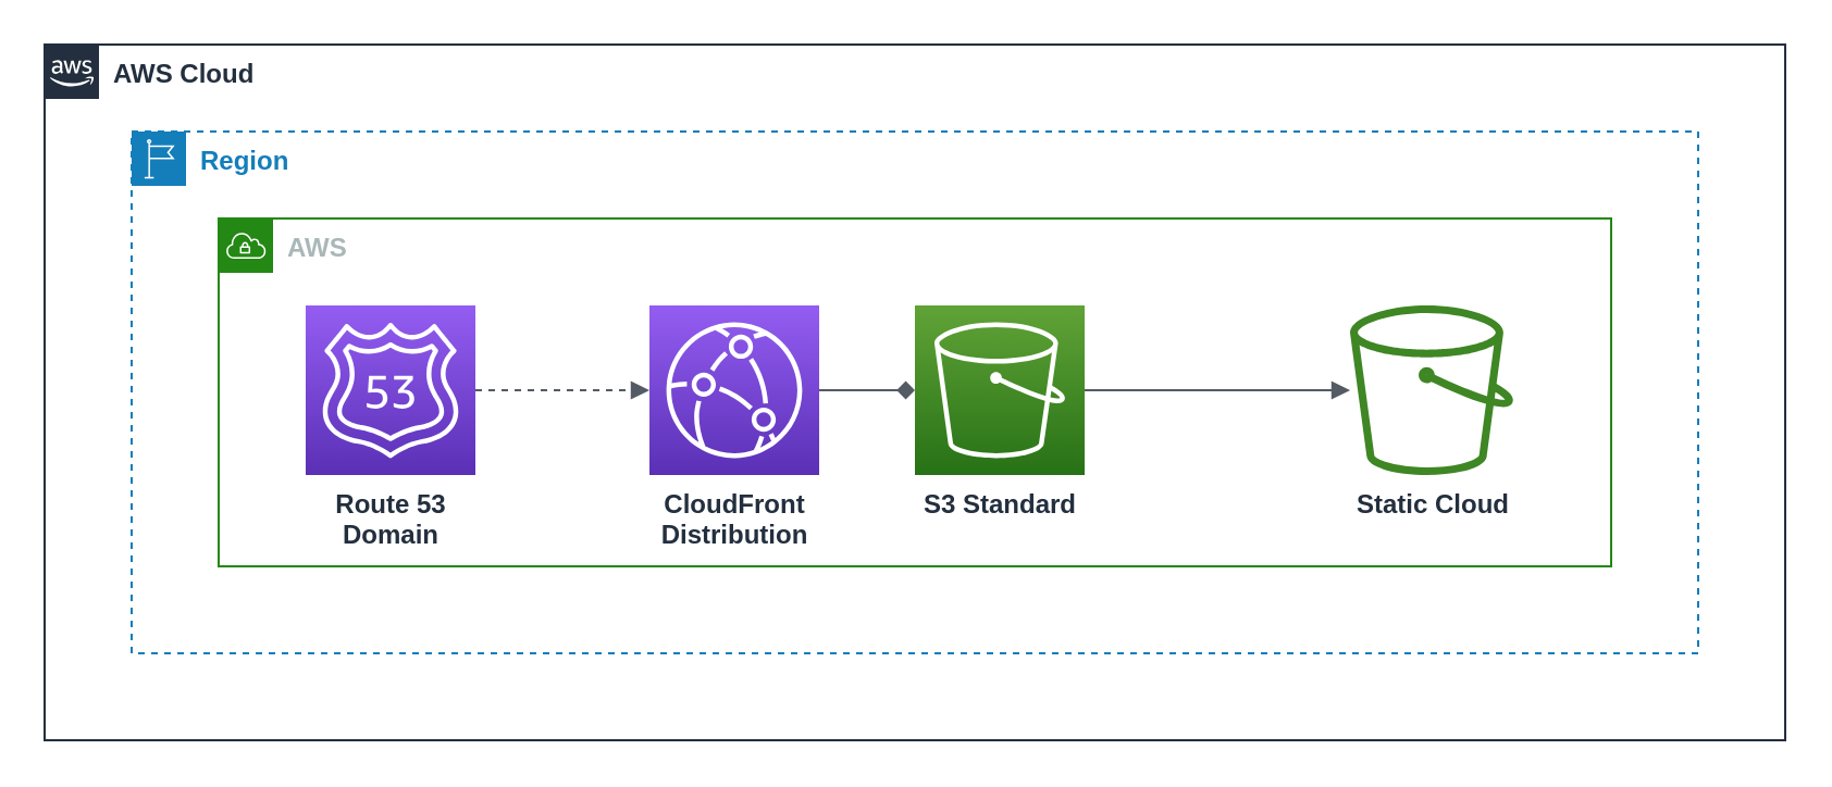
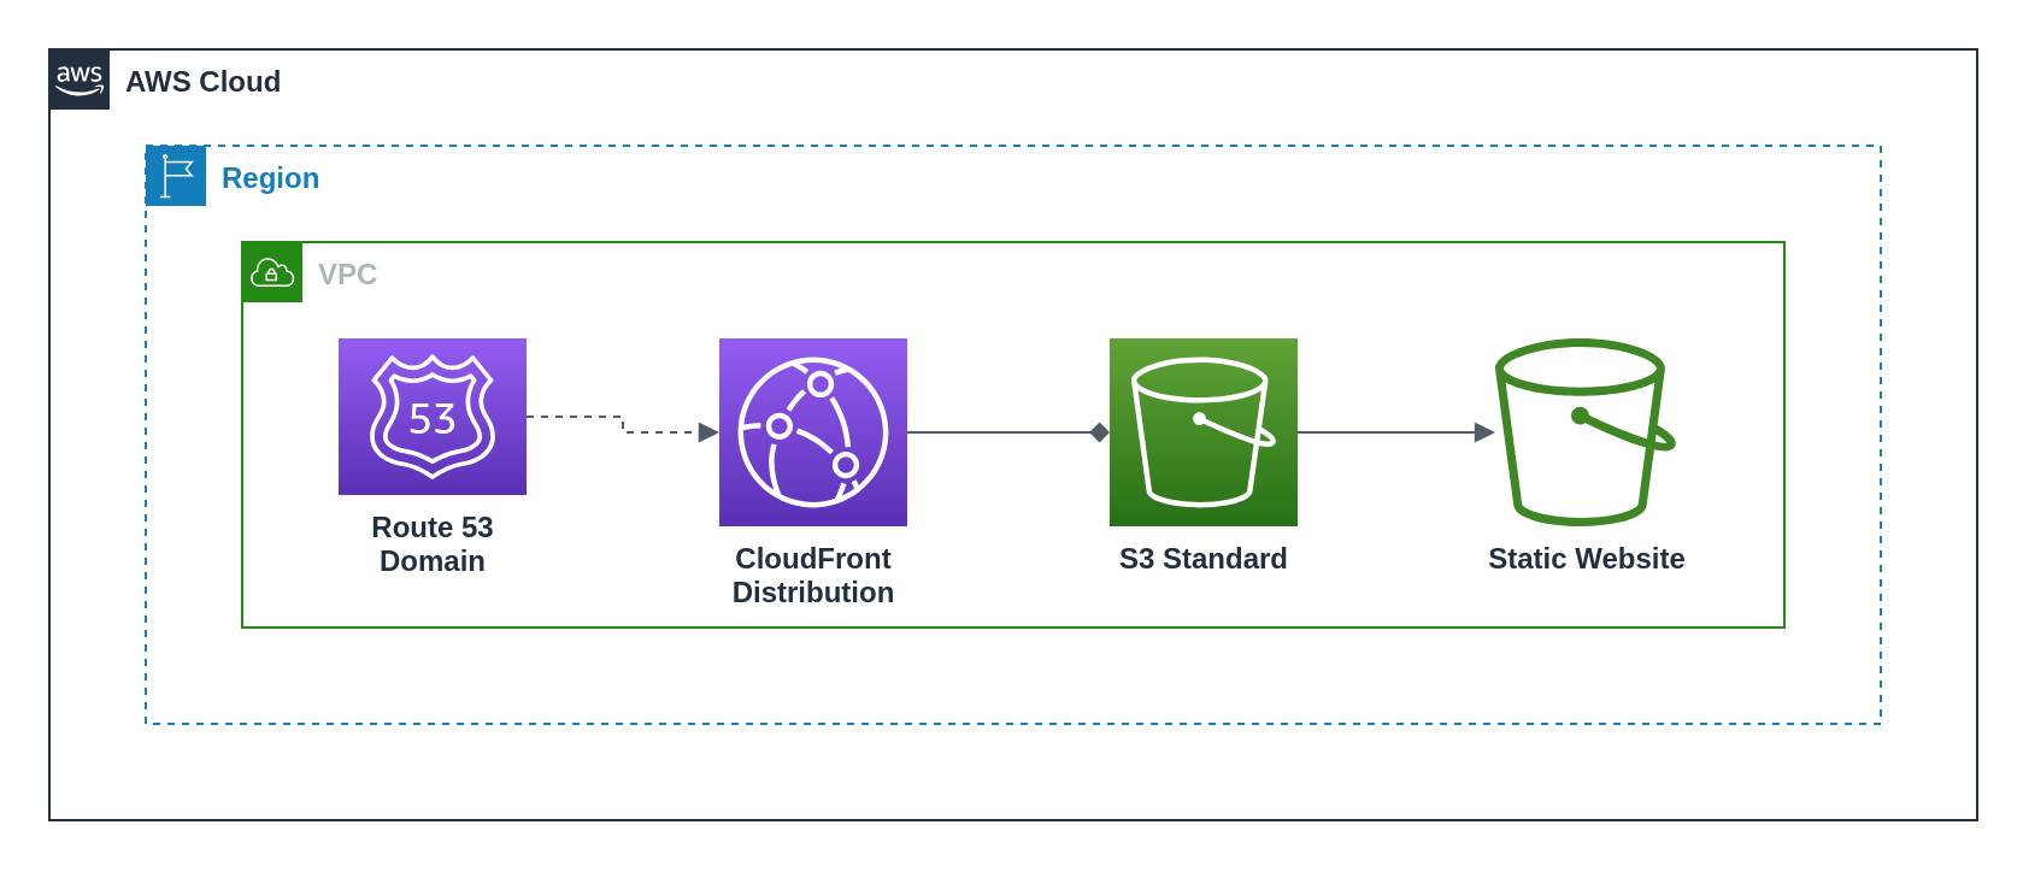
- <mxCell id="4" value="AWS" style="points=[[0,0],[0.25,0],[0.5,0],[0.75,0],[1,0],[1,0.25],[1,0.5],[1,0.75],[1,1],[0.75,1],[0.5,1],[0.25,1],[0,1],[0,0.75],[0,0.5],[0,0.25]];outlineConnect=0;gradientColor=none;html=1;whiteSpace=wrap;fontSize=12;fontStyle=1;container=1;pointerEvents=0;collapsible=0;recursiveResize=0;shape=mxgraph.aws4.group;grIcon=mxgraph.aws4.group_vpc;strokeColor=#248814;fillColor=none;verticalAlign=top;align=left;spacingLeft=30;fontColor=#AAB7B8;dashed=0;" vertex="1" parent="3"><mxGeometry x="40" y="40" width="640" height="160" as="geometry" /></mxCell>
+ <mxCell id="4" value="VPC" style="points=[[0,0],[0.25,0],[0.5,0],[0.75,0],[1,0],[1,0.25],[1,0.5],[1,0.75],[1,1],[0.75,1],[0.5,1],[0.25,1],[0,1],[0,0.75],[0,0.5],[0,0.25]];outlineConnect=0;gradientColor=none;html=1;whiteSpace=wrap;fontSize=12;fontStyle=1;container=1;pointerEvents=0;collapsible=0;recursiveResize=0;shape=mxgraph.aws4.group;grIcon=mxgraph.aws4.group_vpc;strokeColor=#248814;fillColor=none;verticalAlign=top;align=left;spacingLeft=30;fontColor=#AAB7B8;dashed=0;" vertex="1" parent="3"><mxGeometry x="40" y="40" width="640" height="160" as="geometry" /></mxCell>
- <mxCell id="6" value="Route 53&lt;br&gt;Domain" style="sketch=0;points=[[0,0,0],[0.25,0,0],[0.5,0,0],[0.75,0,0],[1,0,0],[0,1,0],[0.25,1,0],[0.5,1,0],[0.75,1,0],[1,1,0],[0,0.25,0],[0,0.5,0],[0,0.75,0],[1,0.25,0],[1,0.5,0],[1,0.75,0]];outlineConnect=0;fontColor=#232F3E;gradientColor=#945DF2;gradientDirection=north;fillColor=#5A30B5;strokeColor=#ffffff;dashed=0;verticalLabelPosition=bottom;verticalAlign=top;align=center;html=1;fontSize=12;fontStyle=1;aspect=fixed;shape=mxgraph.aws4.resourceIcon;resIcon=mxgraph.aws4.route_53;" vertex="1" parent="4"><mxGeometry x="40" y="40" width="78" height="78" as="geometry" /></mxCell>
+ <mxCell id="6" value="Route 53&lt;br&gt;Domain" style="sketch=0;points=[[0,0,0],[0.25,0,0],[0.5,0,0],[0.75,0,0],[1,0,0],[0,1,0],[0.25,1,0],[0.5,1,0],[0.75,1,0],[1,1,0],[0,0.25,0],[0,0.5,0],[0,0.75,0],[1,0.25,0],[1,0.5,0],[1,0.75,0]];outlineConnect=0;fontColor=#232F3E;gradientColor=#945DF2;gradientDirection=north;fillColor=#5A30B5;strokeColor=#ffffff;dashed=0;verticalLabelPosition=bottom;verticalAlign=top;align=center;html=1;fontSize=12;fontStyle=1;aspect=fixed;shape=mxgraph.aws4.resourceIcon;resIcon=mxgraph.aws4.route_53;" vertex="1" parent="4"><mxGeometry x="40" y="40" width="78" height="65" as="geometry" /></mxCell>
- <mxCell id="5" value="S3 Standard" style="sketch=0;points=[[0,0,0],[0.25,0,0],[0.5,0,0],[0.75,0,0],[1,0,0],[0,1,0],[0.25,1,0],[0.5,1,0],[0.75,1,0],[1,1,0],[0,0.25,0],[0,0.5,0],[0,0.75,0],[1,0.25,0],[1,0.5,0],[1,0.75,0]];outlineConnect=0;fontColor=#232F3E;gradientColor=#60A337;gradientDirection=north;fillColor=#277116;strokeColor=#ffffff;dashed=0;verticalLabelPosition=bottom;verticalAlign=top;align=center;html=1;fontSize=12;fontStyle=1;aspect=fixed;shape=mxgraph.aws4.resourceIcon;resIcon=mxgraph.aws4.s3;" vertex="1" parent="4"><mxGeometry x="320" y="40" width="78" height="78" as="geometry" /></mxCell>
+ <mxCell id="5" value="S3 Standard" style="sketch=0;points=[[0,0,0],[0.25,0,0],[0.5,0,0],[0.75,0,0],[1,0,0],[0,1,0],[0.25,1,0],[0.5,1,0],[0.75,1,0],[1,1,0],[0,0.25,0],[0,0.5,0],[0,0.75,0],[1,0.25,0],[1,0.5,0],[1,0.75,0]];outlineConnect=0;fontColor=#232F3E;gradientColor=#60A337;gradientDirection=north;fillColor=#277116;strokeColor=#ffffff;dashed=0;verticalLabelPosition=bottom;verticalAlign=top;align=center;html=1;fontSize=12;fontStyle=1;aspect=fixed;shape=mxgraph.aws4.resourceIcon;resIcon=mxgraph.aws4.s3;" vertex="1" parent="4"><mxGeometry x="360" y="40" width="78" height="78" as="geometry" /></mxCell>
- <mxCell id="10" value="Static Cloud" style="sketch=0;outlineConnect=0;fontColor=#232F3E;gradientColor=none;fillColor=#3F8624;strokeColor=none;dashed=0;verticalLabelPosition=bottom;verticalAlign=top;align=center;html=1;fontSize=12;fontStyle=1;aspect=fixed;pointerEvents=1;shape=mxgraph.aws4.bucket;" vertex="1" parent="2"><mxGeometry x="600" y="120" width="75" height="78" as="geometry" /></mxCell>
+ <mxCell id="10" value="Static Website" style="sketch=0;outlineConnect=0;fontColor=#232F3E;gradientColor=none;fillColor=#3F8624;strokeColor=none;dashed=0;verticalLabelPosition=bottom;verticalAlign=top;align=center;html=1;fontSize=12;fontStyle=1;aspect=fixed;pointerEvents=1;shape=mxgraph.aws4.bucket;" vertex="1" parent="2"><mxGeometry x="600" y="120" width="75" height="78" as="geometry" /></mxCell>
